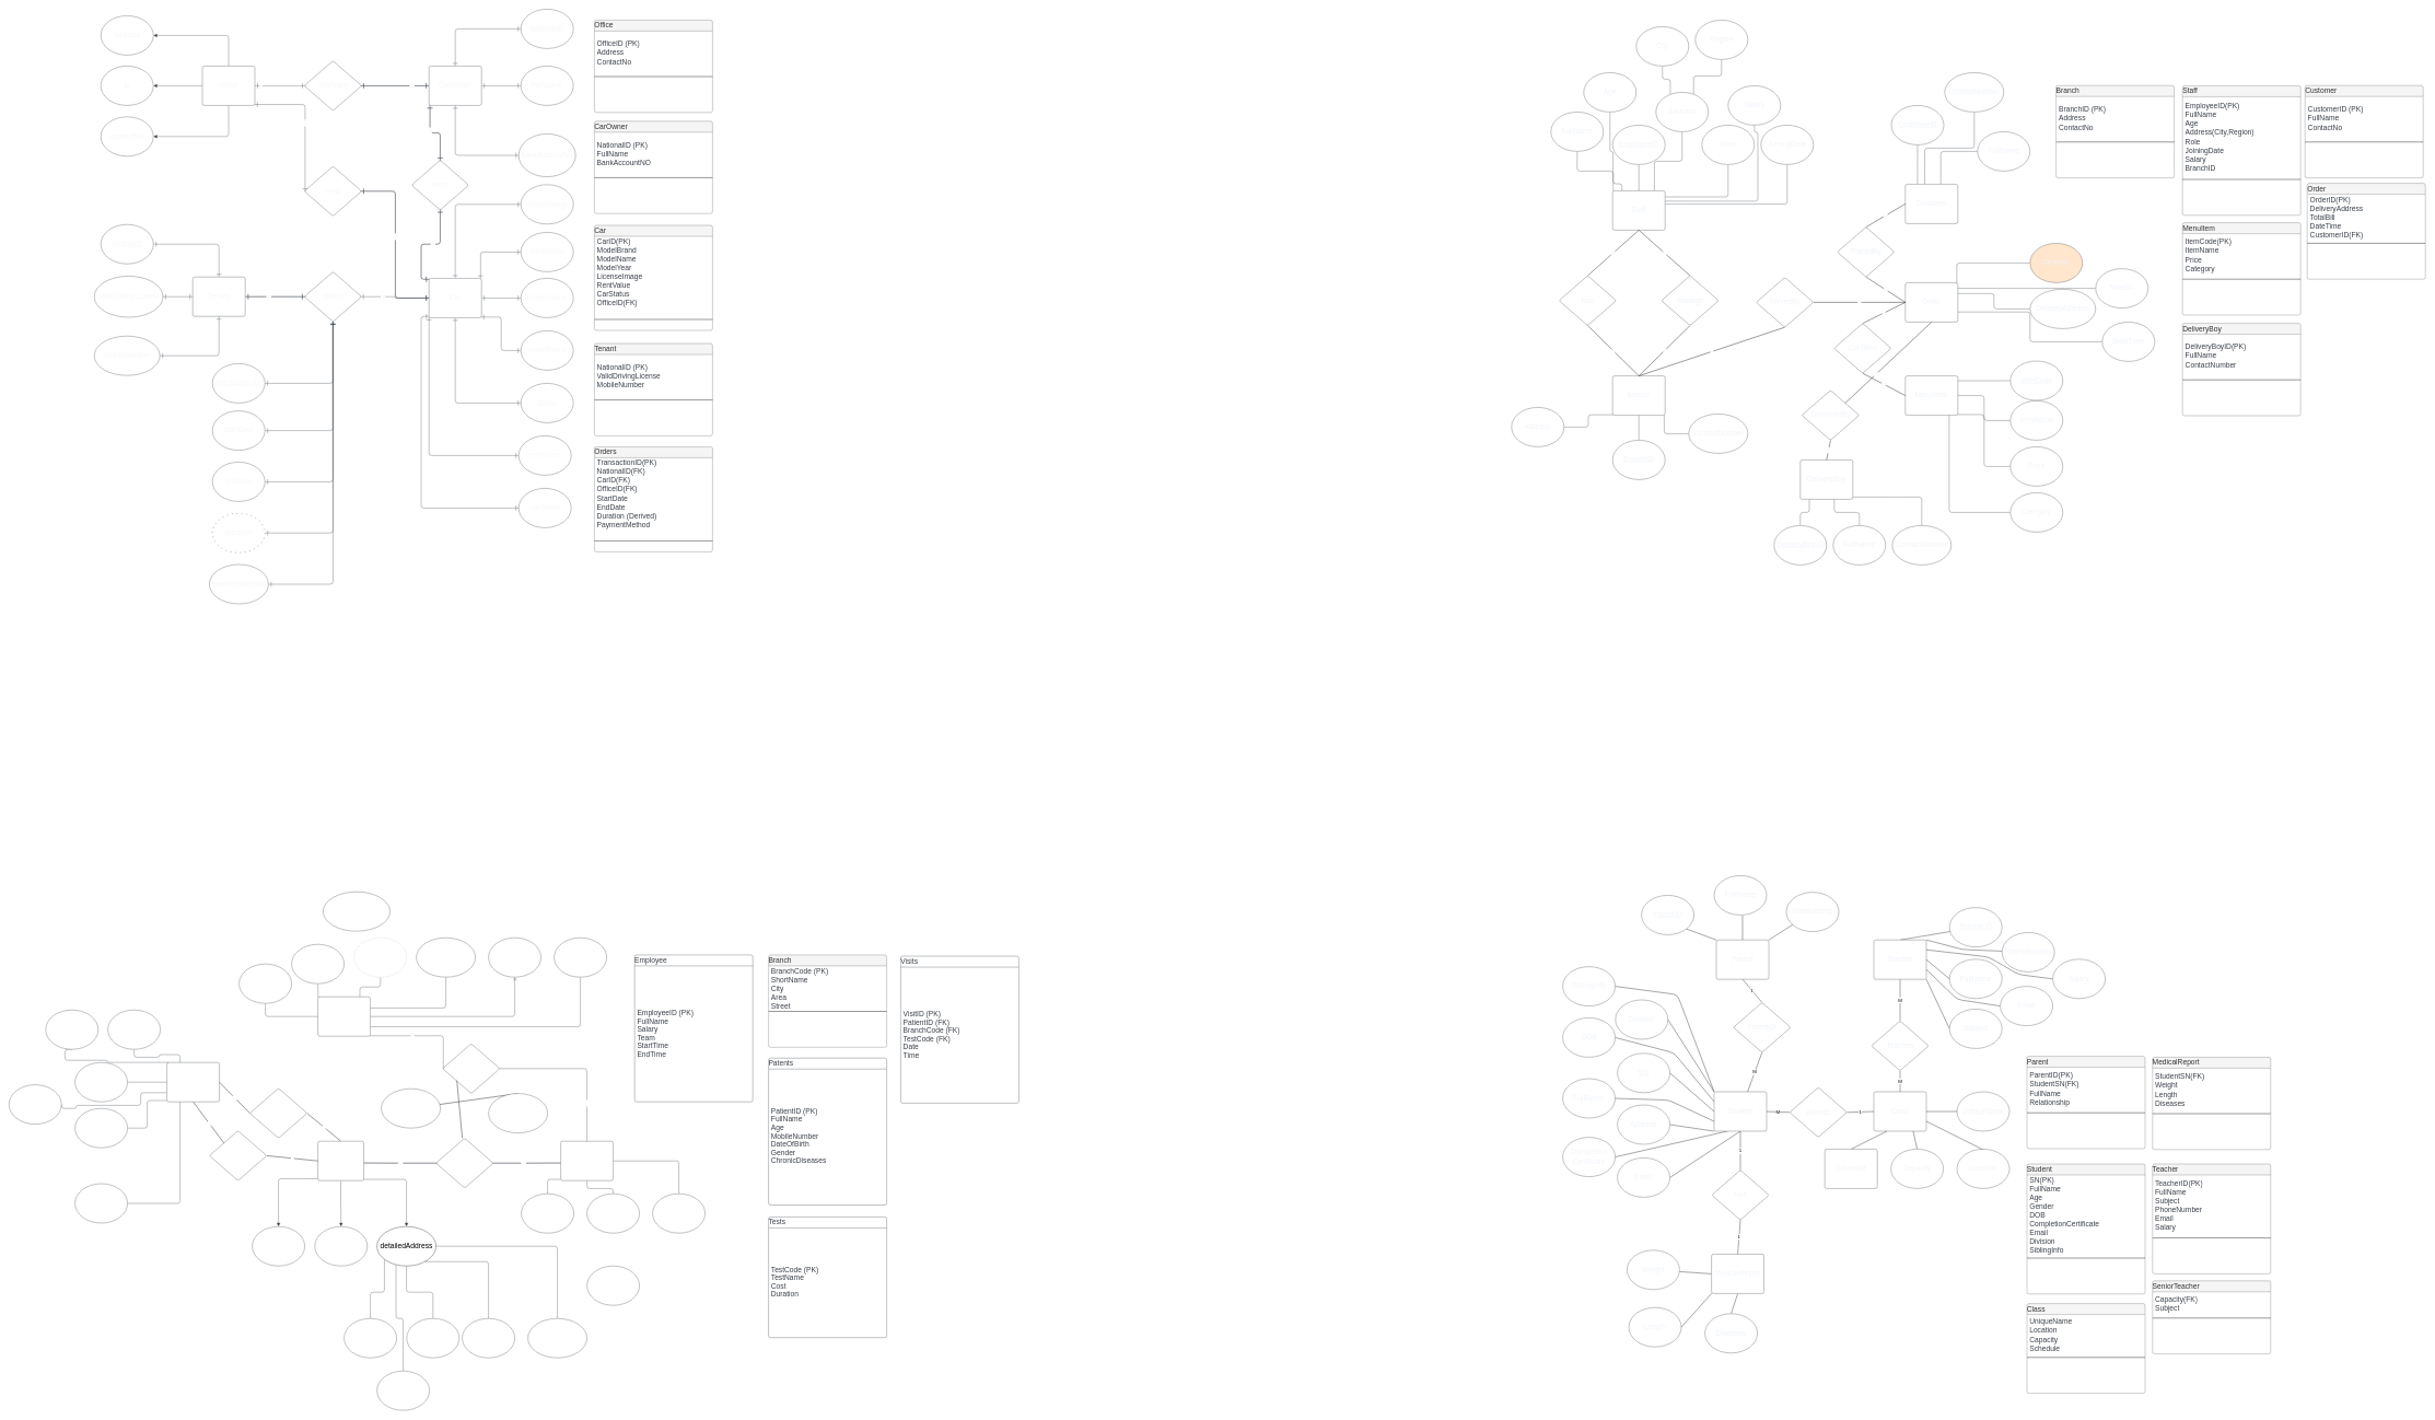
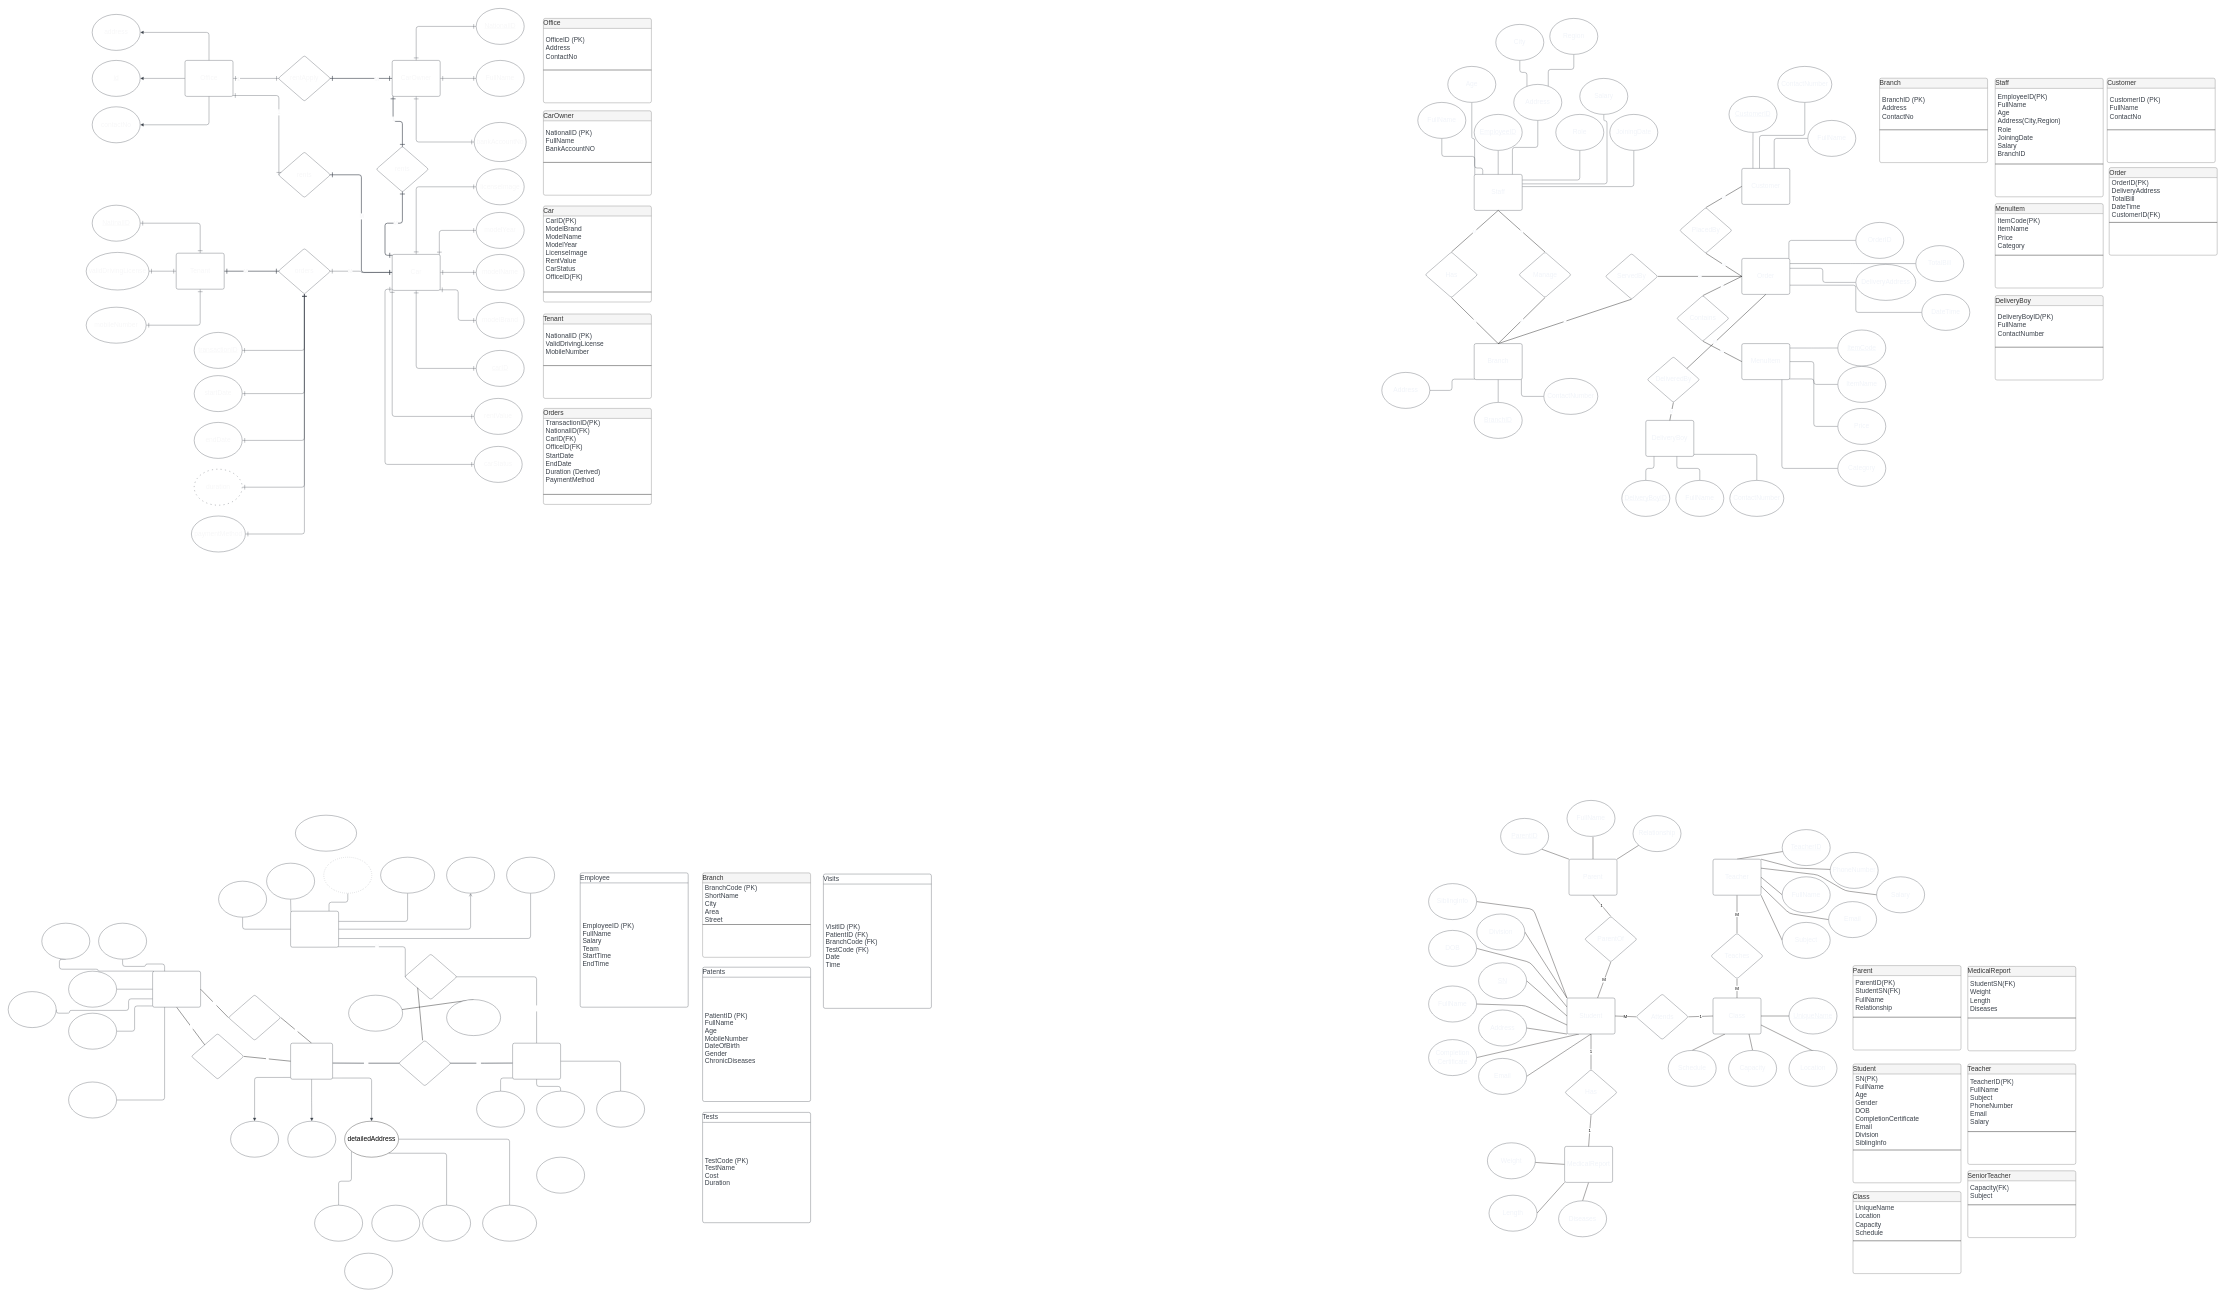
- <mxCell id="215" value="OrderID" style="html=1;overflow=block;blockSpacing=1;whiteSpace=wrap;ellipse;fontSize=16.7;fontColor=#f1f4f9;spacing=3.8;strokeColor=#3a414a;strokeOpacity=100;rounded=1;absoluteArcSize=1;arcSize=9;strokeWidth=0.8;fillColor=#ffe6cc;" parent="1" vertex="1"><mxGeometry x="4639" y="555" width="120" height="90" as="geometry" /></mxCell>
+ <mxCell id="215" value="OrderID" style="html=1;overflow=block;blockSpacing=1;whiteSpace=wrap;ellipse;fontSize=16.7;fontColor=#f1f4f9;spacing=3.8;strokeColor=#3a414a;strokeOpacity=100;rounded=1;absoluteArcSize=1;arcSize=9;strokeWidth=0.8;" parent="1" vertex="1"><mxGeometry x="4639" y="555" width="120" height="90" as="geometry" /></mxCell>
- <mxCell id="356" value="Schedule" style="html=1;overflow=block;blockSpacing=1;whiteSpace=wrap;fontSize=16.7;fontColor=#f1f4f9;spacing=3.8;strokeColor=#3a414a;strokeOpacity=100;absoluteArcSize=1;arcSize=9;strokeWidth=0.8;rounded=1;" vertex="1" parent="1"><mxGeometry x="4170" y="2625" width="120" height="90" as="geometry" /></mxCell>
+ <mxCell id="356" value="Schedule" style="html=1;overflow=block;blockSpacing=1;whiteSpace=wrap;ellipse;fontSize=16.7;fontColor=#f1f4f9;spacing=3.8;strokeColor=#3a414a;strokeOpacity=100;rounded=1;absoluteArcSize=1;arcSize=9;strokeWidth=0.8;" vertex="1" parent="1"><mxGeometry x="4170" y="2625" width="120" height="90" as="geometry" /></mxCell>
- <mxCell id="18" value="" style="html=1;jettySize=18;whiteSpace=wrap;fontSize=13;strokeColor=#3a414a;strokeOpacity=100;strokeWidth=0.8;rounded=1;arcSize=12;edgeStyle=orthogonalEdgeStyle;startArrow=none;endArrow=none;exitX=0.5;exitY=1.004;exitPerimeter=0;entryX=0.5;entryY=-0.004;entryPerimeter=0;fontColor=#FFFFFF;" parent="1" source="9" target="19" edge="1"><mxGeometry width="100" height="100" relative="1" as="geometry"><Array as="points" /></mxGeometry></mxCell>
- <mxCell id="24" value="" style="html=1;jettySize=18;whiteSpace=wrap;fontSize=13;strokeColor=#3a414a;strokeOpacity=100;strokeWidth=0.8;rounded=1;arcSize=12;edgeStyle=orthogonalEdgeStyle;startArrow=none;endArrow=none;exitX=0.323;exitY=0.972;exitPerimeter=0;entryX=0.5;entryY=-0.004;entryPerimeter=0;fontColor=#FFFFFF;" parent="1" source="9" target="25" edge="1"><mxGeometry width="100" height="100" relative="1" as="geometry"><Array as="points" /></mxGeometry></mxCell>
